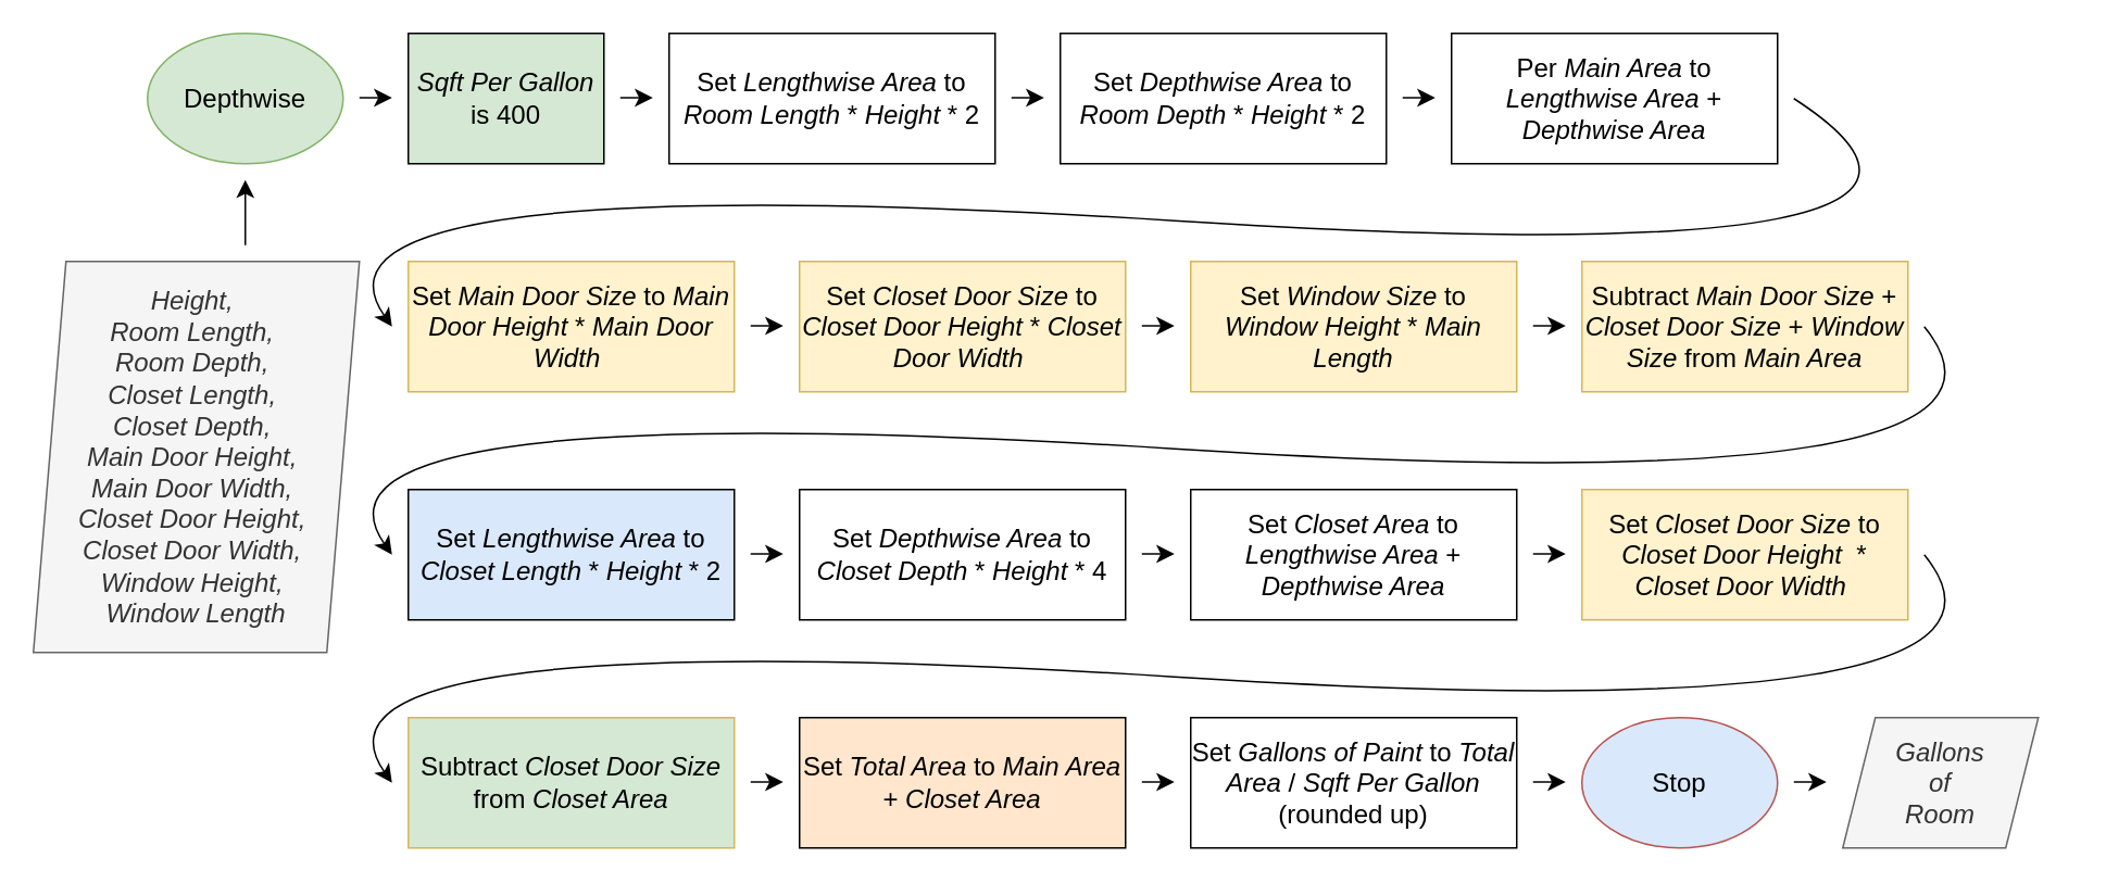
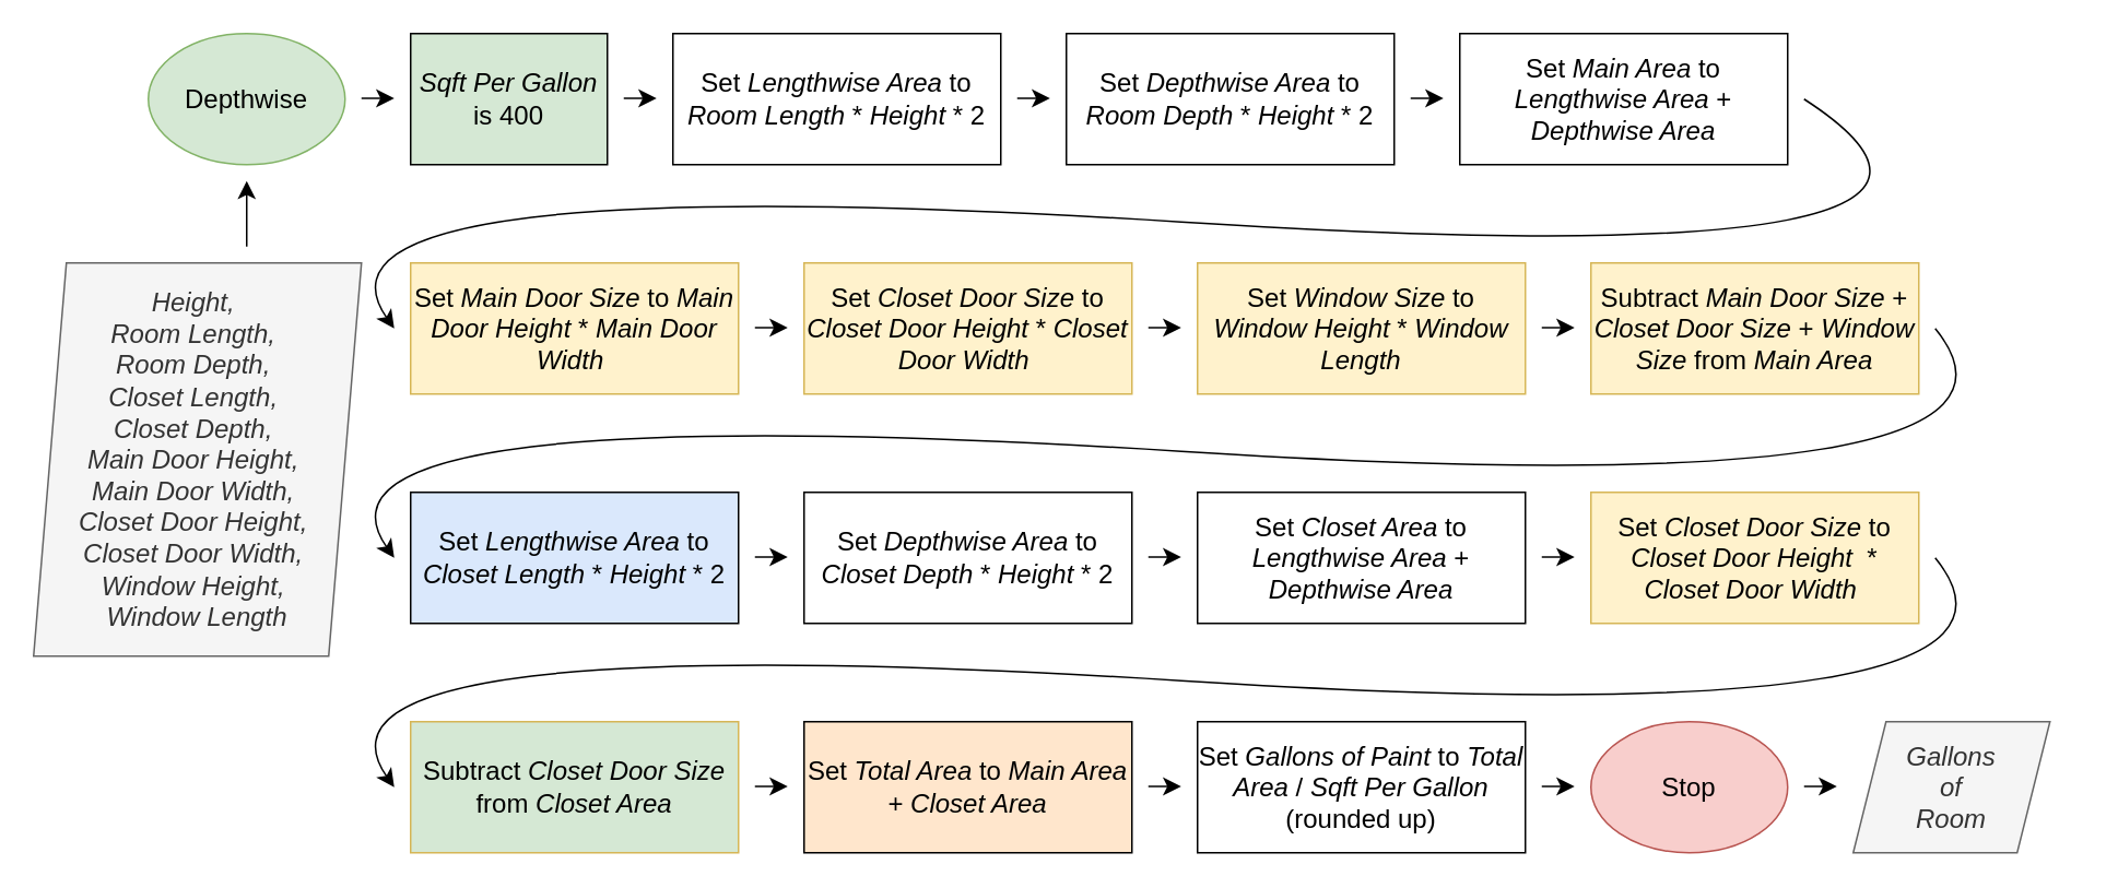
- <mxCell id="7" value="Per &lt;i&gt;Main Area&lt;/i&gt; to &lt;i&gt;Lengthwise Area&lt;/i&gt; + &lt;i&gt;Depthwise Area&lt;/i&gt;" style="rounded=0;whiteSpace=wrap;html=1;fontSize=16;" vertex="1" parent="1"><mxGeometry x="890" y="20" width="200" height="80" as="geometry" /></mxCell>
+ <mxCell id="7" value="Set &lt;i&gt;Main Area&lt;/i&gt; to &lt;i&gt;Lengthwise Area&lt;/i&gt; + &lt;i&gt;Depthwise Area&lt;/i&gt;" style="rounded=0;whiteSpace=wrap;html=1;fontSize=16;" vertex="1" parent="1"><mxGeometry x="890" y="20" width="200" height="80" as="geometry" /></mxCell>
- <mxCell id="18" value="Set &lt;i&gt;Window Size&lt;/i&gt; to &lt;i&gt;Window Height&lt;/i&gt; * &lt;i&gt;Main Length&lt;/i&gt;" style="rounded=0;whiteSpace=wrap;html=1;fontSize=16;fillColor=#fff2cc;strokeColor=#d6b656;" vertex="1" parent="1"><mxGeometry x="730" y="160" width="200" height="80" as="geometry" /></mxCell>
+ <mxCell id="18" value="Set &lt;i&gt;Window Size&lt;/i&gt; to &lt;i&gt;Window Height&lt;/i&gt; * &lt;i&gt;Window Length&lt;/i&gt;" style="rounded=0;whiteSpace=wrap;html=1;fontSize=16;fillColor=#fff2cc;strokeColor=#d6b656;" vertex="1" parent="1"><mxGeometry x="730" y="160" width="200" height="80" as="geometry" /></mxCell>
- <mxCell id="9" value="Set &lt;i&gt;Depthwise Area&lt;/i&gt; to &lt;i&gt;Closet Depth&amp;nbsp;&lt;/i&gt;* &lt;i&gt;Height &lt;/i&gt;* 4" style="rounded=0;whiteSpace=wrap;html=1;fontSize=16;" vertex="1" parent="1"><mxGeometry x="490" y="300" width="200" height="80" as="geometry" /></mxCell>
+ <mxCell id="9" value="Set &lt;i&gt;Depthwise Area&lt;/i&gt; to &lt;i&gt;Closet Depth&amp;nbsp;&lt;/i&gt;* &lt;i&gt;Height &lt;/i&gt;* 2" style="rounded=0;whiteSpace=wrap;html=1;fontSize=16;" vertex="1" parent="1"><mxGeometry x="490" y="300" width="200" height="80" as="geometry" /></mxCell>
- <mxCell id="13" value="Stop" style="ellipse;whiteSpace=wrap;html=1;fontSize=16;fillColor=#dae8fc;strokeColor=#b85450;" vertex="1" parent="1"><mxGeometry x="970" y="440" width="120" height="80" as="geometry" /></mxCell>
+ <mxCell id="13" value="Stop" style="ellipse;whiteSpace=wrap;html=1;fontSize=16;fillColor=#f8cecc;strokeColor=#b85450;" vertex="1" parent="1"><mxGeometry x="970" y="440" width="120" height="80" as="geometry" /></mxCell>
